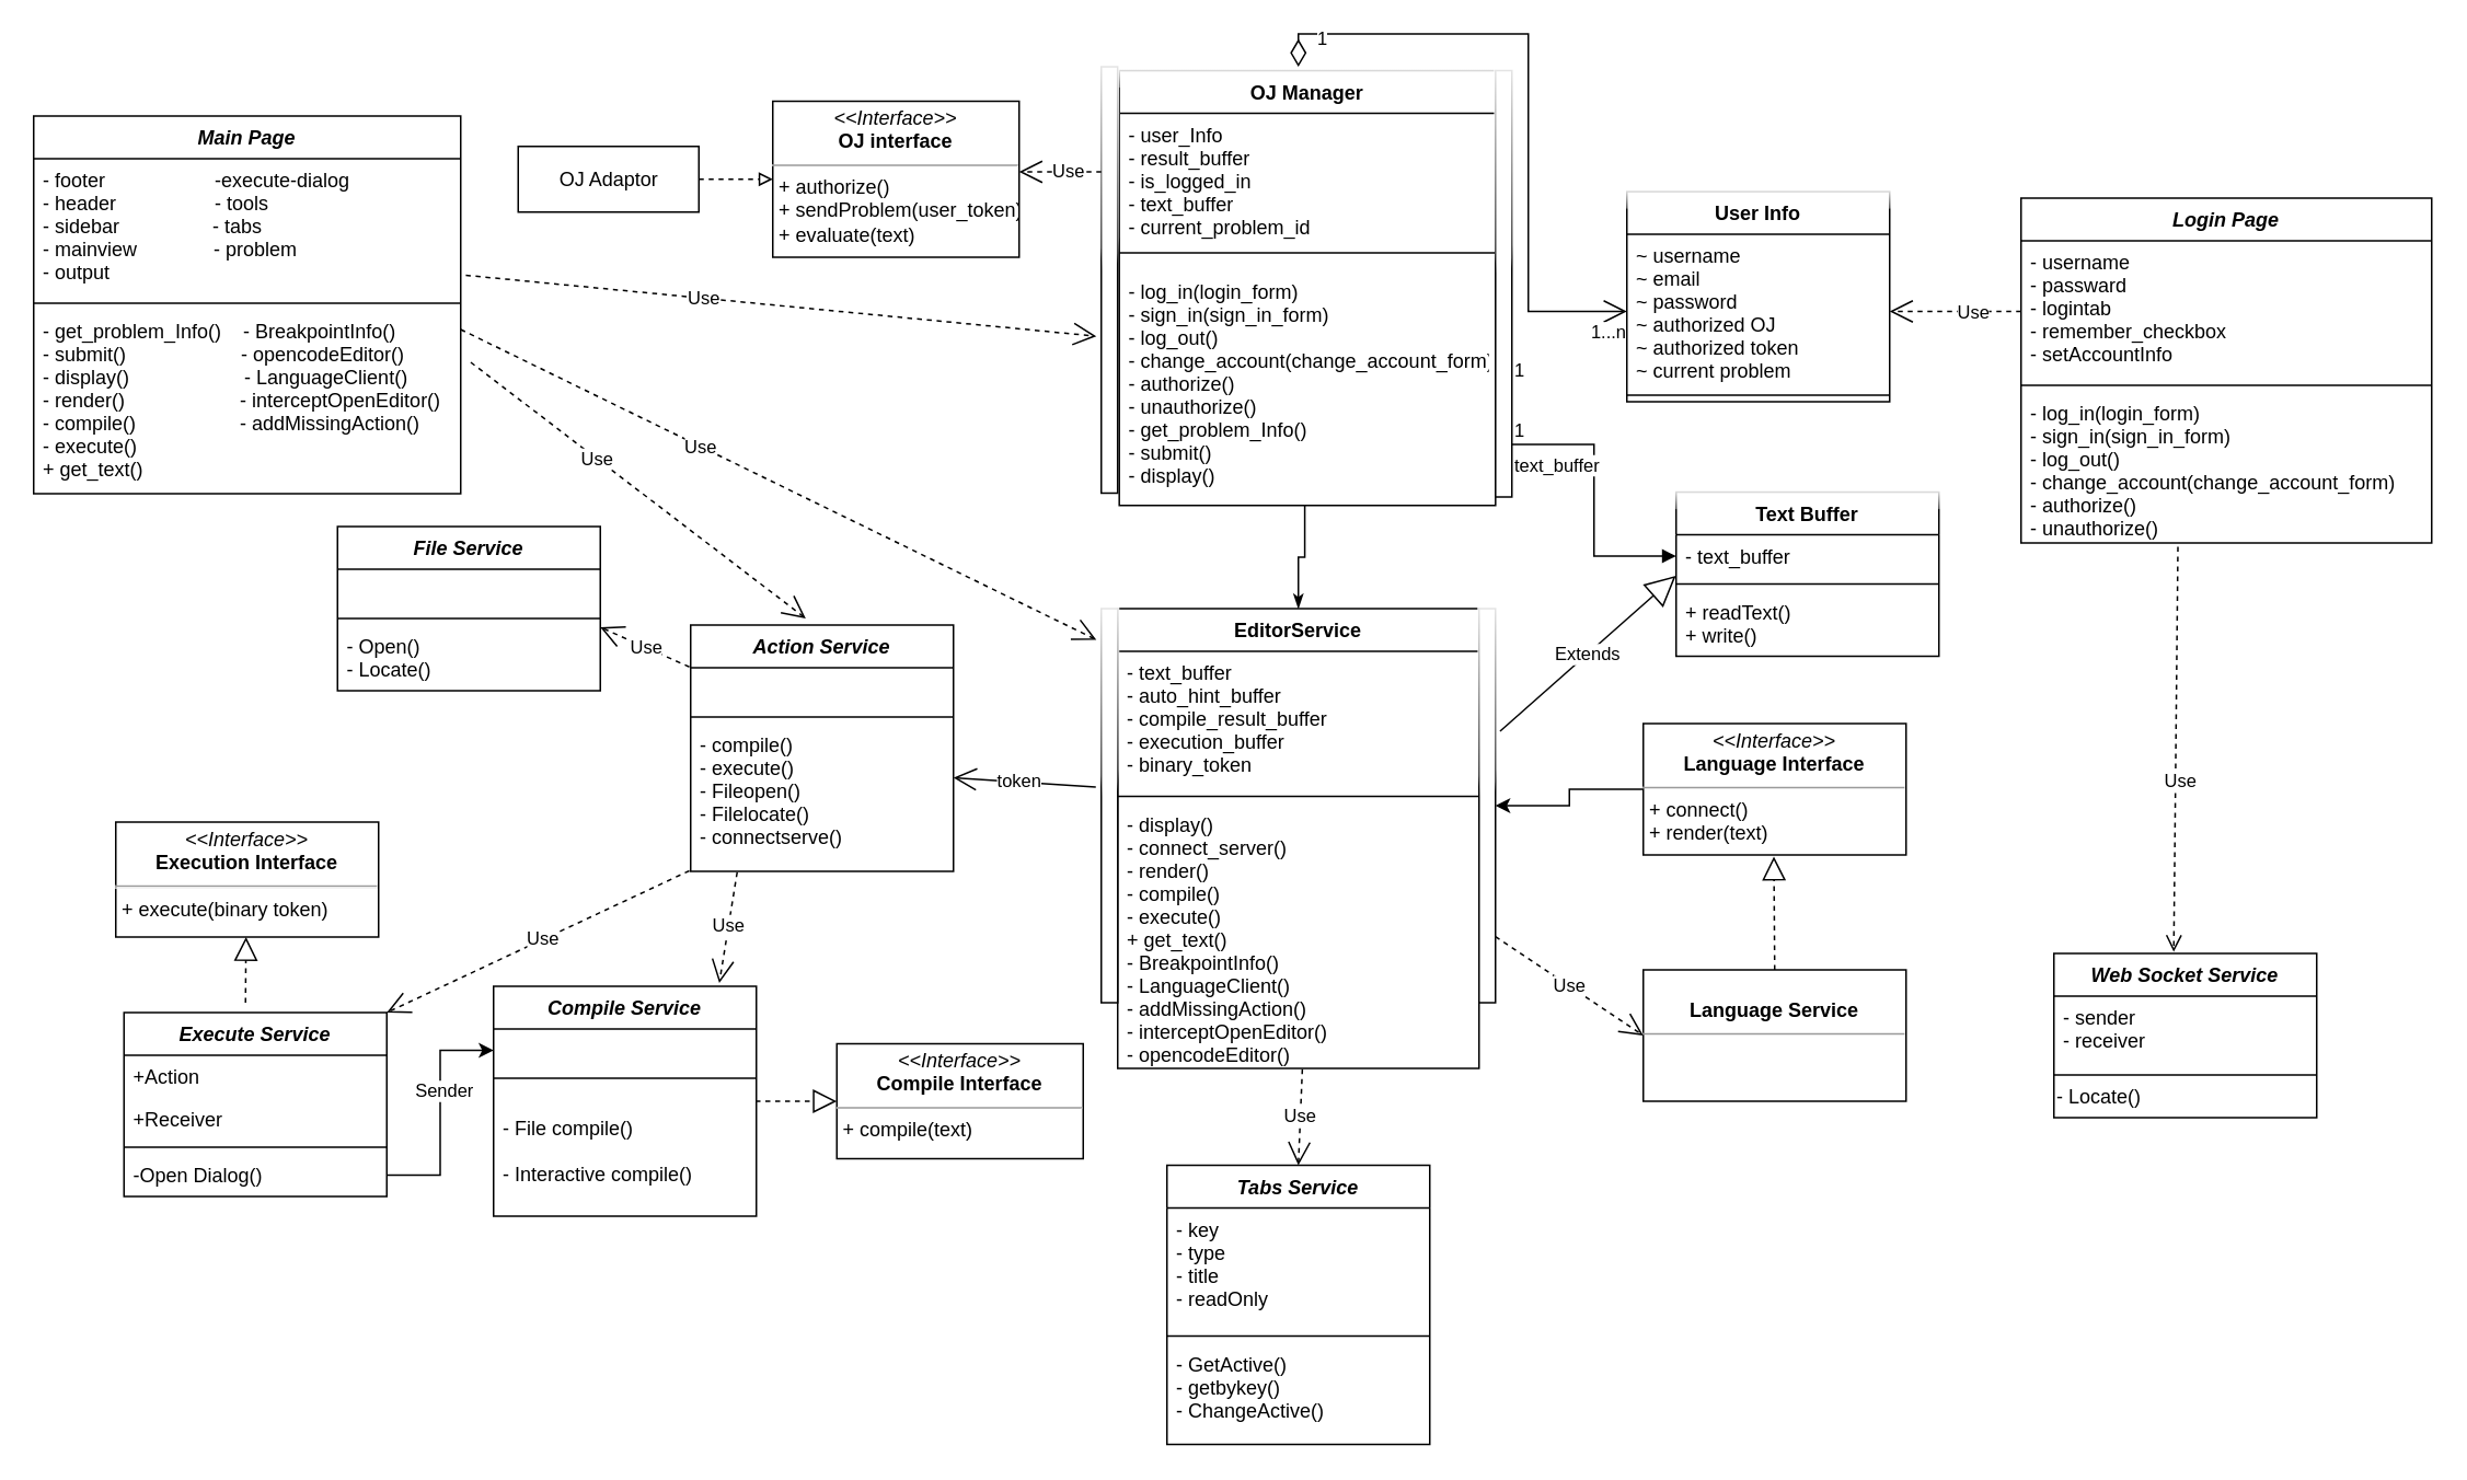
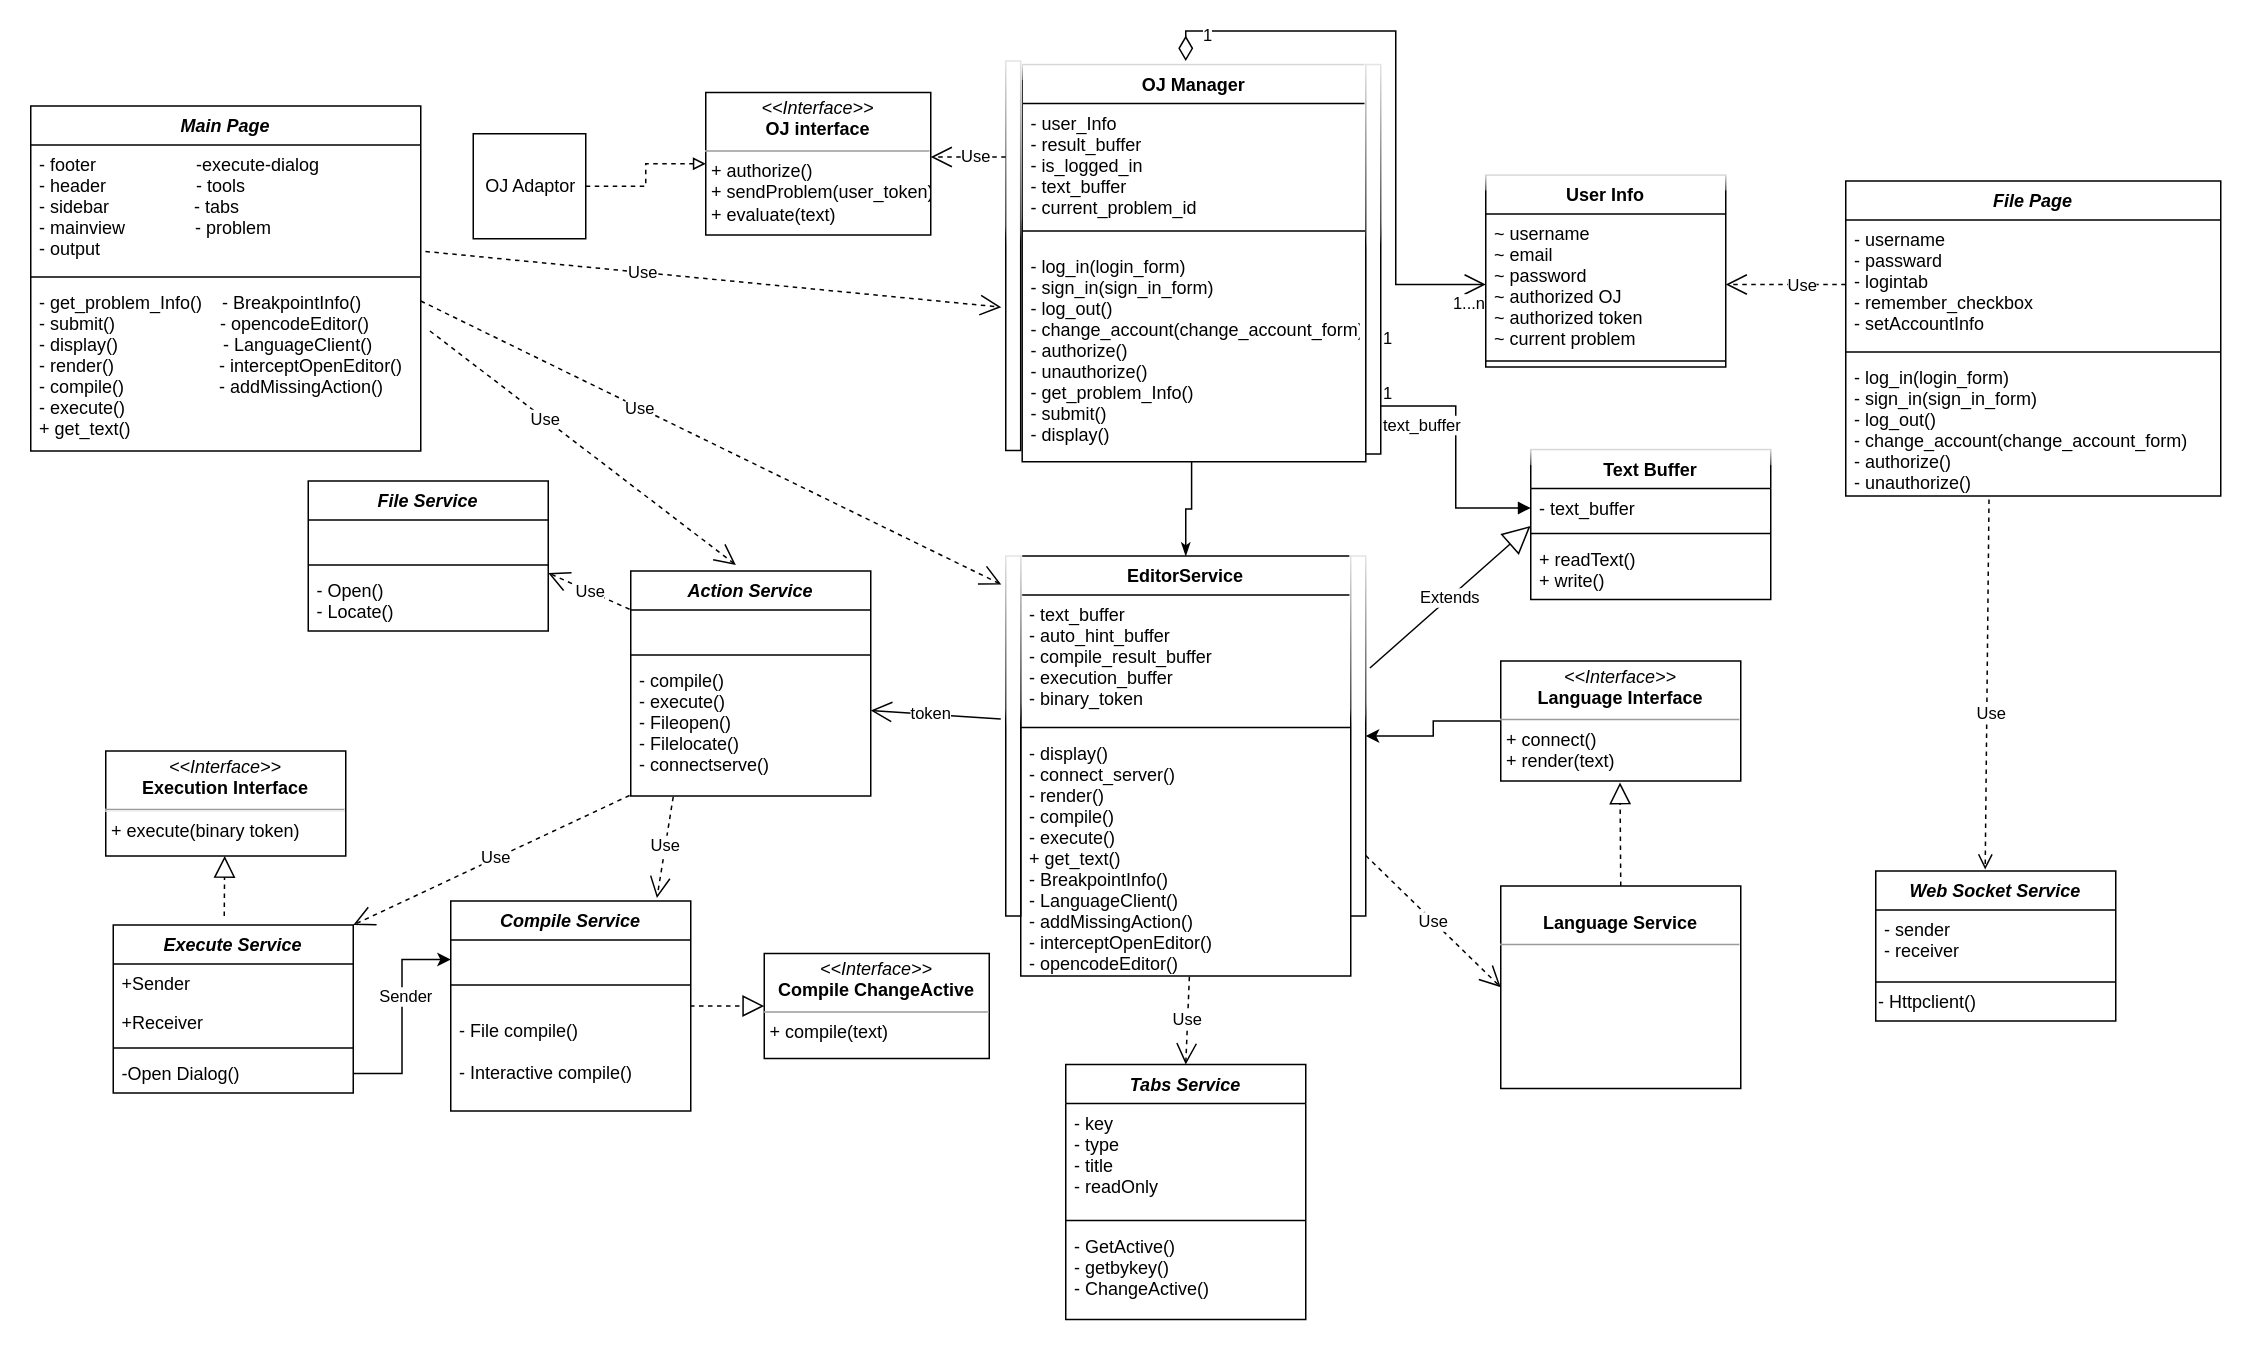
- <mxCell id="3" value="OJ Adaptor" style="html=1;" parent="1" vertex="1"><mxGeometry x="315" y="88.5" width="110" height="40" as="geometry" /></mxCell>
+ <mxCell id="3" value="OJ Adaptor" style="html=1;" parent="1" vertex="1"><mxGeometry x="315" y="88.5" width="75" height="70" as="geometry" /></mxCell>
- <mxCell id="77" value="Login Page" style="swimlane;fontStyle=3;align=center;verticalAlign=top;childLayout=stackLayout;horizontal=1;startSize=26;horizontalStack=0;resizeParent=1;resizeLast=0;collapsible=1;marginBottom=0;rounded=0;shadow=0;strokeWidth=1;fontSize=12;" parent="1" vertex="1"><mxGeometry x="1230" y="120" width="250" height="210" as="geometry"><mxRectangle x="230" y="140" width="160" height="26" as="alternateBounds" /></mxGeometry></mxCell>
+ <mxCell id="77" value="File Page" style="swimlane;fontStyle=3;align=center;verticalAlign=top;childLayout=stackLayout;horizontal=1;startSize=26;horizontalStack=0;resizeParent=1;resizeLast=0;collapsible=1;marginBottom=0;rounded=0;shadow=0;strokeWidth=1;fontSize=12;" parent="1" vertex="1"><mxGeometry x="1230" y="120" width="250" height="210" as="geometry"><mxRectangle x="230" y="140" width="160" height="26" as="alternateBounds" /></mxGeometry></mxCell>
- <mxCell id="36" value="&lt;p style=&quot;margin: 0px ; margin-top: 4px ; text-align: center&quot;&gt;&lt;br&gt;&lt;b&gt;Language Service&lt;/b&gt;&lt;/p&gt;&lt;hr size=&quot;1&quot;&gt;&lt;p style=&quot;margin: 0px ; margin-left: 4px&quot;&gt;&lt;br&gt;&lt;/p&gt;&lt;p style=&quot;margin: 0px ; margin-left: 4px&quot;&gt;&lt;br&gt;&lt;/p&gt;" style="verticalAlign=top;align=left;overflow=fill;fontSize=12;fontFamily=Helvetica;html=1;" parent="1" vertex="1"><mxGeometry x="1000" y="590" width="160" height="80" as="geometry" /></mxCell>
+ <mxCell id="36" value="&lt;p style=&quot;margin: 0px ; margin-top: 4px ; text-align: center&quot;&gt;&lt;br&gt;&lt;b&gt;Language Service&lt;/b&gt;&lt;/p&gt;&lt;hr size=&quot;1&quot;&gt;&lt;p style=&quot;margin: 0px ; margin-left: 4px&quot;&gt;&lt;br&gt;&lt;/p&gt;&lt;p style=&quot;margin: 0px ; margin-left: 4px&quot;&gt;&lt;br&gt;&lt;/p&gt;" style="verticalAlign=top;align=left;overflow=fill;fontSize=12;fontFamily=Helvetica;html=1;" parent="1" vertex="1"><mxGeometry x="1000" y="590" width="160" height="135" as="geometry" /></mxCell>
- <mxCell id="24" value="+Action" style="text;align=left;verticalAlign=top;spacingLeft=4;spacingRight=4;overflow=hidden;rotatable=0;points=[[0,0.5],[1,0.5]];portConstraint=eastwest;fontSize=12;" parent="23" vertex="1"><mxGeometry y="26" width="160" height="26" as="geometry" /></mxCell>
+ <mxCell id="24" value="+Sender" style="text;align=left;verticalAlign=top;spacingLeft=4;spacingRight=4;overflow=hidden;rotatable=0;points=[[0,0.5],[1,0.5]];portConstraint=eastwest;fontSize=12;" parent="23" vertex="1"><mxGeometry y="26" width="160" height="26" as="geometry" /></mxCell>
- <mxCell id="46" value="&lt;p style=&quot;margin: 0px ; margin-top: 4px ; text-align: center&quot;&gt;&lt;i&gt;&amp;lt;&amp;lt;Interface&amp;gt;&amp;gt;&lt;/i&gt;&lt;br&gt;&lt;b&gt;Compile Interface&lt;/b&gt;&lt;/p&gt;&lt;hr size=&quot;1&quot;&gt;&lt;p style=&quot;margin: 0px ; margin-left: 4px&quot;&gt;+ compile(text)&lt;/p&gt;&lt;p style=&quot;margin: 0px ; margin-left: 4px&quot;&gt;&lt;br&gt;&lt;/p&gt;" style="verticalAlign=top;align=left;overflow=fill;fontSize=12;fontFamily=Helvetica;html=1;" parent="1" vertex="1"><mxGeometry x="509" y="635" width="150" height="70" as="geometry" /></mxCell>
+ <mxCell id="46" value="&lt;p style=&quot;margin: 0px ; margin-top: 4px ; text-align: center&quot;&gt;&lt;i&gt;&amp;lt;&amp;lt;Interface&amp;gt;&amp;gt;&lt;/i&gt;&lt;br&gt;&lt;b&gt;Compile ChangeActive&lt;/b&gt;&lt;/p&gt;&lt;hr size=&quot;1&quot;&gt;&lt;p style=&quot;margin: 0px ; margin-left: 4px&quot;&gt;+ compile(text)&lt;/p&gt;&lt;p style=&quot;margin: 0px ; margin-left: 4px&quot;&gt;&lt;br&gt;&lt;/p&gt;" style="verticalAlign=top;align=left;overflow=fill;fontSize=12;fontFamily=Helvetica;html=1;" parent="1" vertex="1"><mxGeometry x="509" y="635" width="150" height="70" as="geometry" /></mxCell>
- <mxCell id="33" value="&lt;div align=&quot;left&quot;&gt;- Locate()&lt;/div&gt;" style="text;html=1;align=left;verticalAlign=middle;resizable=0;points=[];autosize=1;strokeColor=none;fillColor=none;" parent="30" vertex="1"><mxGeometry y="78" width="160" height="20" as="geometry" /></mxCell>
+ <mxCell id="33" value="&lt;div align=&quot;left&quot;&gt;- Httpclient()&lt;/div&gt;" style="text;html=1;align=left;verticalAlign=middle;resizable=0;points=[];autosize=1;strokeColor=none;fillColor=none;" parent="30" vertex="1"><mxGeometry y="78" width="160" height="20" as="geometry" /></mxCell>
